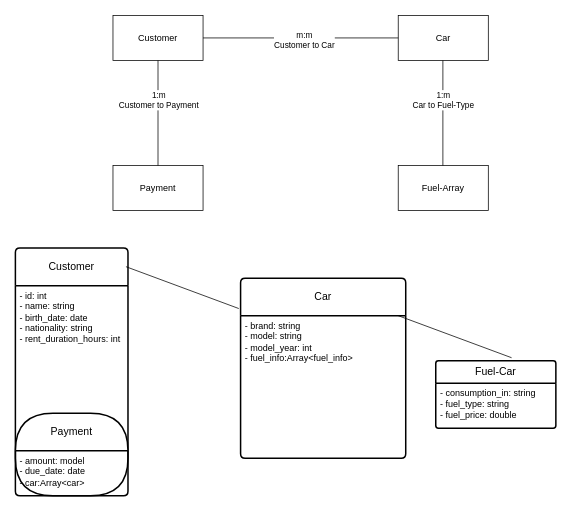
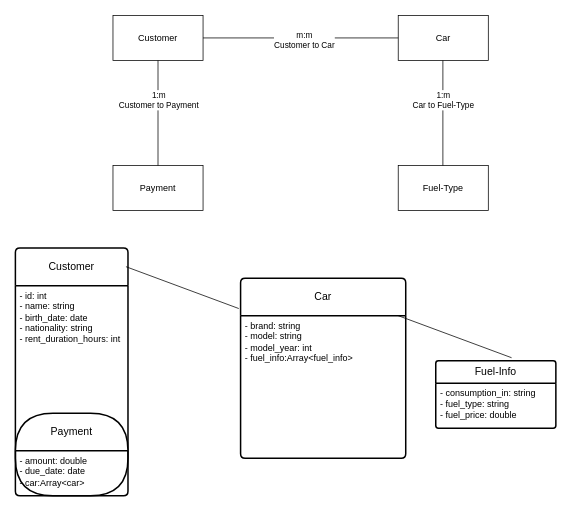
- <mxCell id="9" value="Fuel-Array" style="rounded=0;whiteSpace=wrap;html=1;" parent="1" vertex="1"><mxGeometry x="530" y="220" width="120" height="60" as="geometry" /></mxCell>
+ <mxCell id="9" value="Fuel-Type" style="rounded=0;whiteSpace=wrap;html=1;" parent="1" vertex="1"><mxGeometry x="530" y="220" width="120" height="60" as="geometry" /></mxCell>
- <mxCell id="19" value="Fuel-Car" style="swimlane;childLayout=stackLayout;horizontal=1;startSize=30;horizontalStack=0;rounded=1;fontSize=14;fontStyle=0;strokeWidth=2;resizeParent=0;resizeLast=1;shadow=0;dashed=0;align=center;arcSize=4;whiteSpace=wrap;html=1;" parent="1" vertex="1"><mxGeometry x="580" y="480" width="160" height="90" as="geometry"><mxRectangle y="150" width="160" height="90" as="alternateBounds" /></mxGeometry></mxCell>
+ <mxCell id="19" value="Fuel-Info" style="swimlane;childLayout=stackLayout;horizontal=1;startSize=30;horizontalStack=0;rounded=1;fontSize=14;fontStyle=0;strokeWidth=2;resizeParent=0;resizeLast=1;shadow=0;dashed=0;align=center;arcSize=4;whiteSpace=wrap;html=1;" parent="1" vertex="1"><mxGeometry x="580" y="480" width="160" height="90" as="geometry"><mxRectangle y="150" width="160" height="90" as="alternateBounds" /></mxGeometry></mxCell>
- <mxCell id="16" value="&lt;div&gt;- amount: model&lt;/div&gt;- due_date: date&lt;div&gt;- car:Array&amp;lt;car&amp;gt;&amp;nbsp;&lt;div&gt;&lt;br&gt;&lt;/div&gt;&lt;/div&gt;" style="align=left;strokeColor=none;fillColor=none;spacingLeft=4;fontSize=12;verticalAlign=top;resizable=0;rotatable=0;part=1;html=1;" parent="15" vertex="1"><mxGeometry y="50" width="150" height="60" as="geometry" /></mxCell>
+ <mxCell id="16" value="&lt;div&gt;- amount: double&lt;/div&gt;- due_date: date&lt;div&gt;- car:Array&amp;lt;car&amp;gt;&amp;nbsp;&lt;div&gt;&lt;br&gt;&lt;/div&gt;&lt;/div&gt;" style="align=left;strokeColor=none;fillColor=none;spacingLeft=4;fontSize=12;verticalAlign=top;resizable=0;rotatable=0;part=1;html=1;" parent="15" vertex="1"><mxGeometry y="50" width="150" height="60" as="geometry" /></mxCell>
